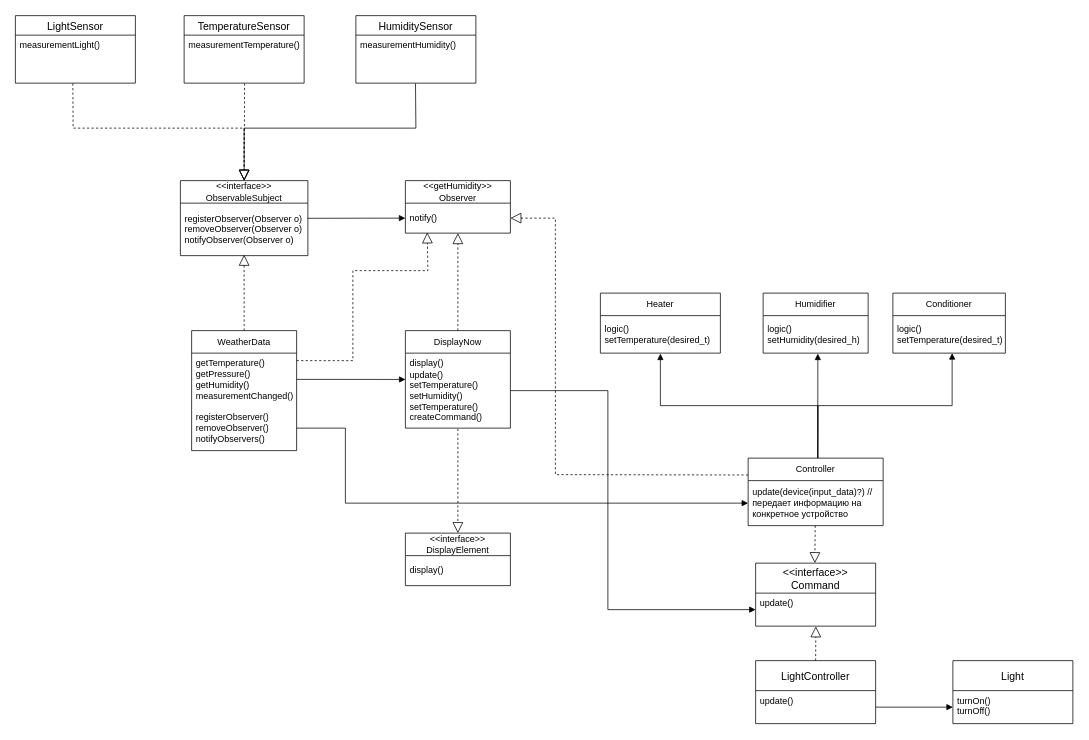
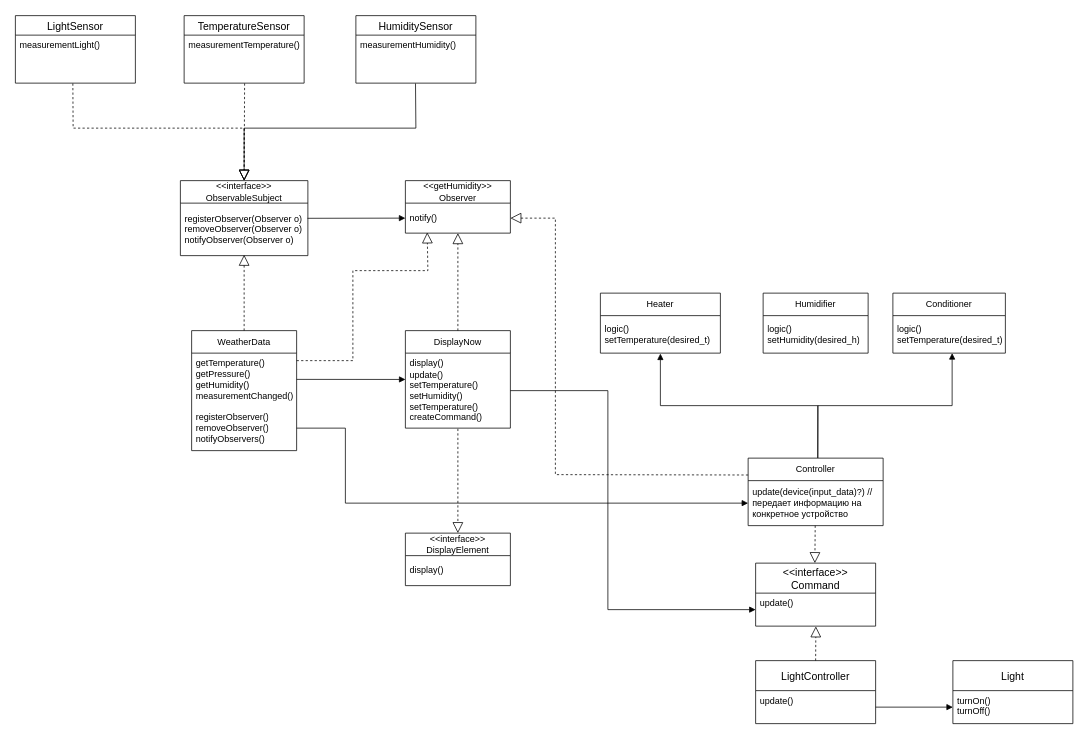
- <mxCell id="26" value="" style="html=1;verticalAlign=bottom;endArrow=block;curved=0;rounded=0;exitX=0.516;exitY=0.002;exitDx=0;exitDy=0;entryX=0.521;entryY=1.012;entryDx=0;entryDy=0;entryPerimeter=0;exitPerimeter=0;" edge="1" parent="1" source="17" target="16"><mxGeometry width="80" relative="1" as="geometry"><mxPoint x="1091.78" y="610" as="sourcePoint" /><mxPoint x="1090" y="470" as="targetPoint" /></mxGeometry></mxCell>
